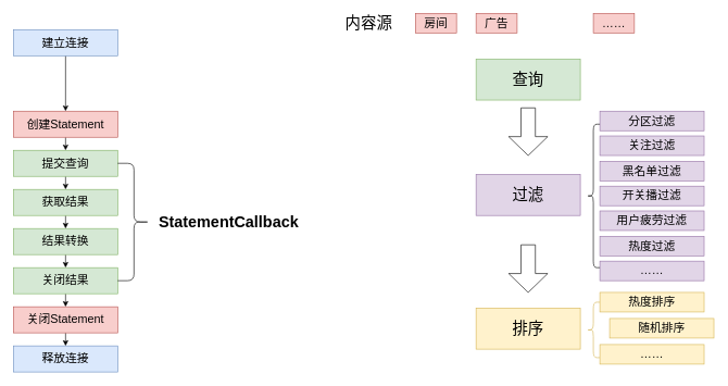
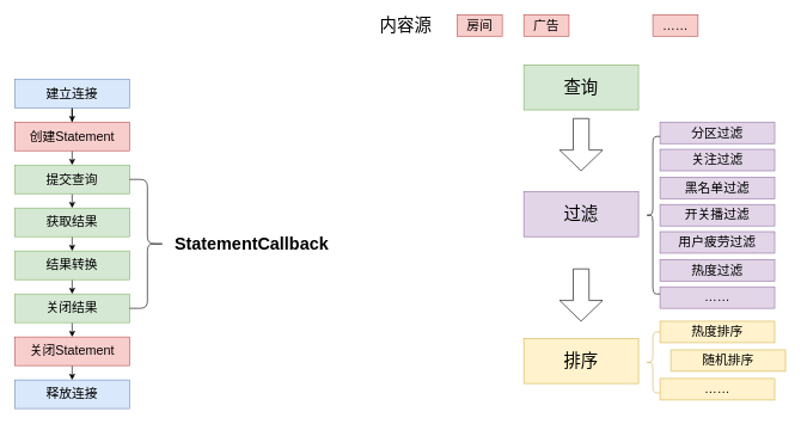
- <mxCell id="3" value="&lt;font style=&quot;font-size: 18px&quot;&gt;建立连接&lt;/font&gt;" style="rounded=0;whiteSpace=wrap;html=1;fillColor=#dae8fc;strokeColor=#6c8ebf;" parent="1" vertex="1"><mxGeometry x="20" y="45" width="160" height="40" as="geometry" /></mxCell>
+ <mxCell id="3" value="&lt;font style=&quot;font-size: 18px&quot;&gt;建立连接&lt;/font&gt;" style="rounded=0;whiteSpace=wrap;html=1;fillColor=#dae8fc;strokeColor=#6c8ebf;" parent="1" vertex="1"><mxGeometry x="20" y="110" width="160" height="40" as="geometry" /></mxCell>
